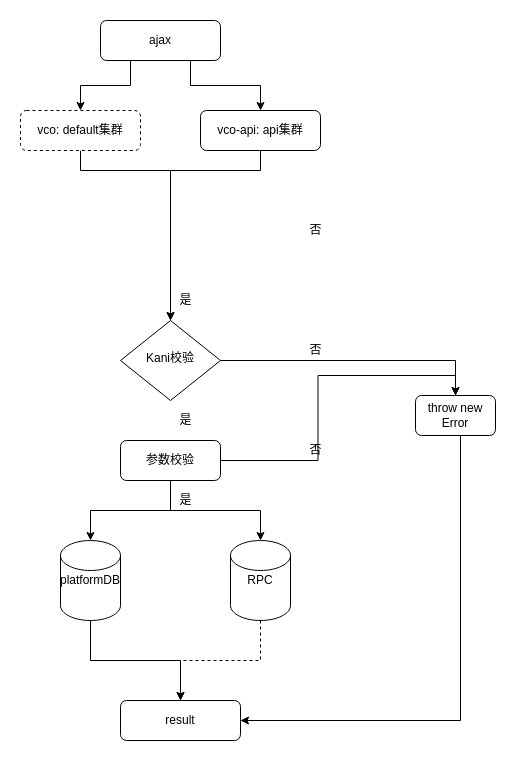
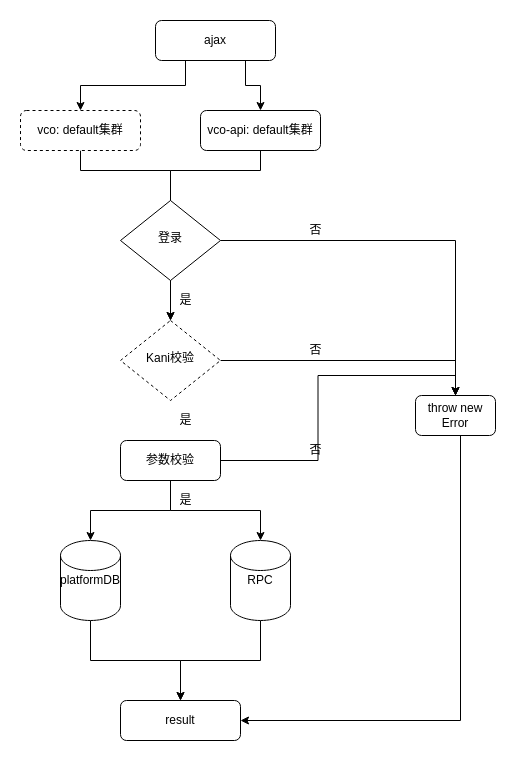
- <mxCell id="4" value="ajax" style="rounded=1;whiteSpace=wrap;html=1;fontSize=12;glass=0;strokeWidth=1;shadow=0;" parent="1" vertex="1"><mxGeometry x="100" y="20" width="120" height="40" as="geometry" /></mxCell>
+ <mxCell id="4" value="ajax" style="rounded=1;whiteSpace=wrap;html=1;fontSize=12;glass=0;strokeWidth=1;shadow=0;" parent="1" vertex="1"><mxGeometry x="155" y="20" width="120" height="40" as="geometry" /></mxCell>
- <mxCell id="6" value="vco-api: api集群" style="rounded=1;whiteSpace=wrap;html=1;fontSize=12;glass=0;strokeWidth=1;shadow=0;" parent="1" vertex="1"><mxGeometry x="200" y="110" width="120" height="40" as="geometry" /></mxCell>
+ <mxCell id="6" value="vco-api: default集群" style="rounded=1;whiteSpace=wrap;html=1;fontSize=12;glass=0;strokeWidth=1;shadow=0;" parent="1" vertex="1"><mxGeometry x="200" y="110" width="120" height="40" as="geometry" /></mxCell>
+ <mxCell id="28" value="登录" style="rhombus;whiteSpace=wrap;html=1;shadow=0;fontFamily=Helvetica;fontSize=12;align=center;strokeWidth=1;spacing=6;spacingTop=-4;" vertex="1" parent="1"><mxGeometry x="120" y="200" width="100" height="80" as="geometry" /></mxCell>
+ <mxCell id="27" style="edgeStyle=orthogonalEdgeStyle;rounded=0;orthogonalLoop=1;jettySize=auto;html=1;" edge="1" parent="1" source="28" target="15"><mxGeometry relative="1" as="geometry" /></mxCell>
- <mxCell id="8" value="Kani校验" style="rhombus;whiteSpace=wrap;html=1;shadow=0;fontFamily=Helvetica;fontSize=12;align=center;strokeWidth=1;spacing=6;spacingTop=-4;" parent="1" vertex="1"><mxGeometry x="120" y="320" width="100" height="80" as="geometry" /></mxCell>
+ <mxCell id="8" value="Kani校验" style="rhombus;whiteSpace=wrap;html=1;shadow=0;fontFamily=Helvetica;fontSize=12;align=center;strokeWidth=1;spacing=6;spacingTop=-4;dashed=1;" parent="1" vertex="1"><mxGeometry x="120" y="320" width="100" height="80" as="geometry" /></mxCell>
- <mxCell id="18" style="edgeStyle=orthogonalEdgeStyle;rounded=0;orthogonalLoop=1;jettySize=auto;html=1;dashed=1;" edge="1" parent="1" source="19" target="12"><mxGeometry relative="1" as="geometry"><Array as="points"><mxPoint x="260" y="660" /><mxPoint x="180" y="660" /></Array></mxGeometry></mxCell>
+ <mxCell id="18" style="edgeStyle=orthogonalEdgeStyle;rounded=0;orthogonalLoop=1;jettySize=auto;html=1;" edge="1" parent="1" source="19" target="12"><mxGeometry relative="1" as="geometry"><Array as="points"><mxPoint x="260" y="660" /><mxPoint x="180" y="660" /></Array></mxGeometry></mxCell>
